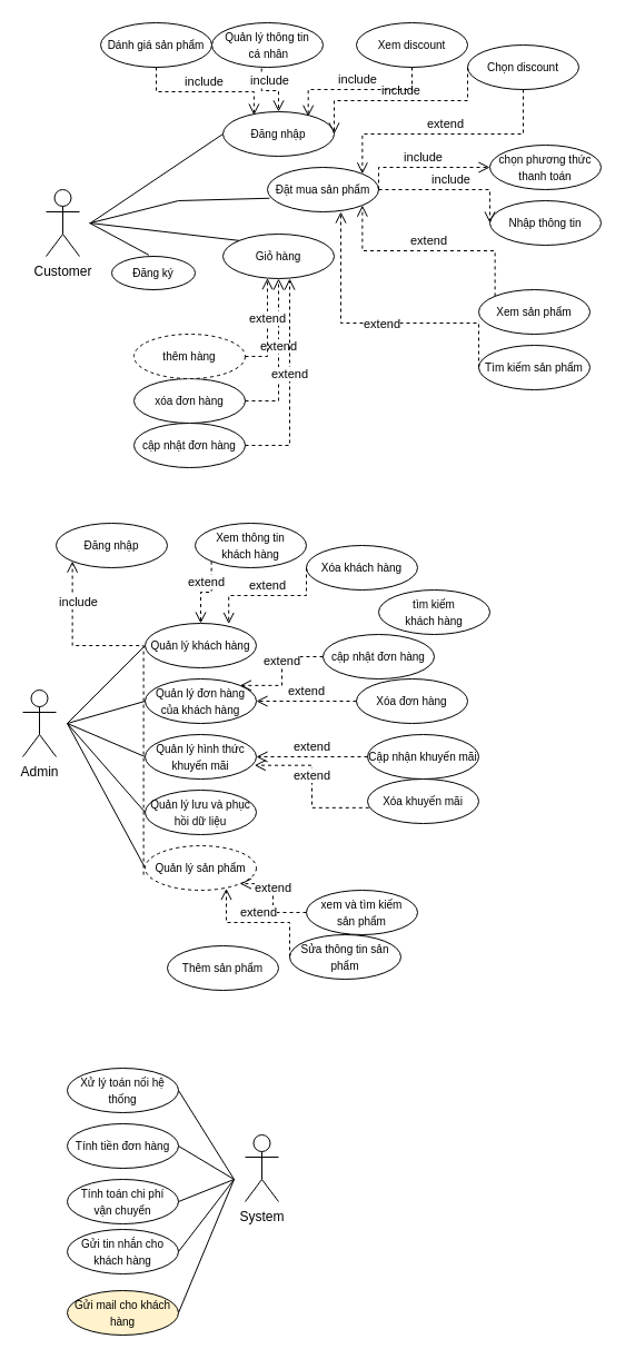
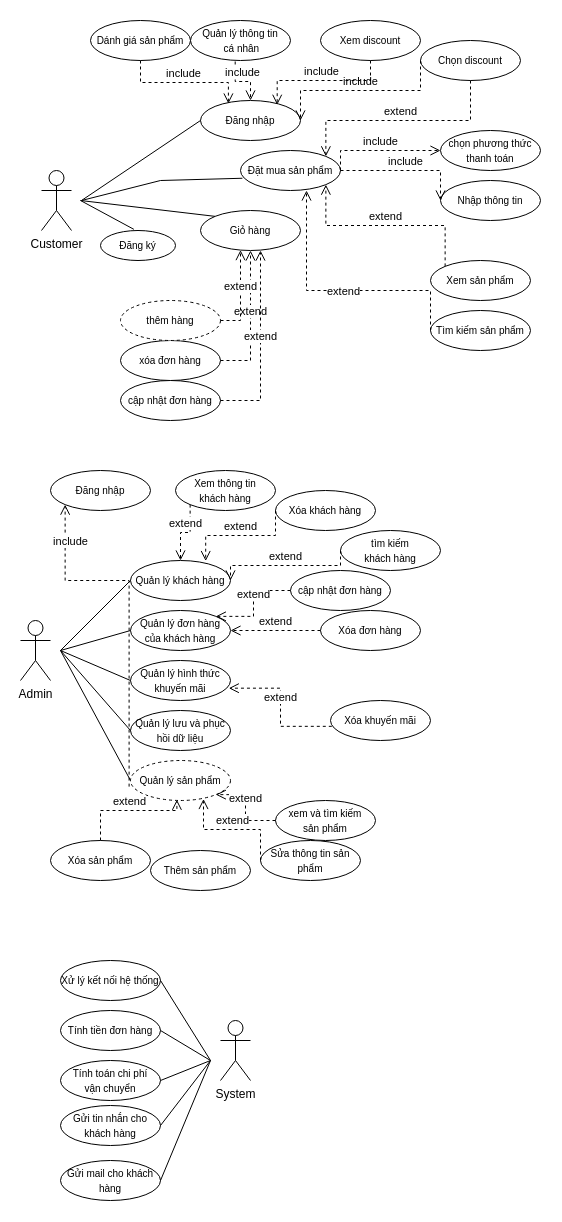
+ <mxCell id="55" value="extend" style="html=1;verticalAlign=bottom;endArrow=open;dashed=1;endSize=8;edgeStyle=elbowEdgeStyle;elbow=vertical;curved=0;rounded=0;exitX=0;exitY=0.5;exitDx=0;exitDy=0;entryX=1;entryY=0.5;entryDx=0;entryDy=0;" parent="1" source="52" target="7" edge="1"><mxGeometry relative="1" as="geometry"><mxPoint x="340" y="560" as="sourcePoint" /><mxPoint x="260" y="560" as="targetPoint" /></mxGeometry></mxCell>
- <mxCell id="62" value="extend" style="html=1;verticalAlign=bottom;endArrow=open;dashed=1;endSize=8;edgeStyle=elbowEdgeStyle;elbow=vertical;curved=0;rounded=0;entryX=1;entryY=0.5;entryDx=0;entryDy=0;" parent="1" source="60" target="10" edge="1"><mxGeometry relative="1" as="geometry"><mxPoint x="320" y="700" as="sourcePoint" /><mxPoint x="240" y="700" as="targetPoint" /></mxGeometry></mxCell>
- <mxCell id="60" value="&lt;span style=&quot;font-size: 10px;&quot;&gt;Cập nhận khuyến mãi&lt;br&gt;&lt;/span&gt;" style="ellipse;whiteSpace=wrap;html=1;" parent="1" vertex="1"><mxGeometry x="330" y="660" width="100" height="40" as="geometry" /></mxCell>
+ <mxCell id="49" value="extend" style="html=1;verticalAlign=bottom;endArrow=open;dashed=1;endSize=8;edgeStyle=elbowEdgeStyle;elbow=vertical;curved=0;rounded=0;exitX=0.5;exitY=0;exitDx=0;exitDy=0;entryX=0.464;entryY=0.981;entryDx=0;entryDy=0;entryPerimeter=0;" parent="1" source="45" target="11" edge="1"><mxGeometry relative="1" as="geometry"><mxPoint x="300" y="870" as="sourcePoint" /><mxPoint x="220" y="870" as="targetPoint" /><Array as="points"><mxPoint x="90" y="810" /></Array></mxGeometry></mxCell>
+ <mxCell id="45" value="&lt;span style=&quot;font-size: 10px;&quot;&gt;Xóa sản phẩm&lt;/span&gt;" style="ellipse;whiteSpace=wrap;html=1;" parent="1" vertex="1"><mxGeometry x="50" y="840" width="100" height="40" as="geometry" /></mxCell>
- <mxCell id="17" value="&lt;span style=&quot;font-size: 10px;&quot;&gt;Xử lý toán nối hệ thống&lt;/span&gt;" style="ellipse;whiteSpace=wrap;html=1;" parent="1" vertex="1"><mxGeometry x="60" y="960" width="100" height="40" as="geometry" /></mxCell>
+ <mxCell id="17" value="&lt;span style=&quot;font-size: 10px;&quot;&gt;Xử lý kết nối hệ thống&lt;/span&gt;" style="ellipse;whiteSpace=wrap;html=1;" parent="1" vertex="1"><mxGeometry x="60" y="960" width="100" height="40" as="geometry" /></mxCell>
- <mxCell id="21" value="&lt;span style=&quot;font-size: 10px;&quot;&gt;Gửi mail cho khách hàng&lt;/span&gt;" style="ellipse;whiteSpace=wrap;html=1;fillColor=#fff2cc;" parent="1" vertex="1"><mxGeometry x="60" y="1160" width="100" height="40" as="geometry" /></mxCell>
+ <mxCell id="21" value="&lt;span style=&quot;font-size: 10px;&quot;&gt;Gửi mail cho khách hàng&lt;/span&gt;" style="ellipse;whiteSpace=wrap;html=1;" parent="1" vertex="1"><mxGeometry x="60" y="1160" width="100" height="40" as="geometry" /></mxCell>
